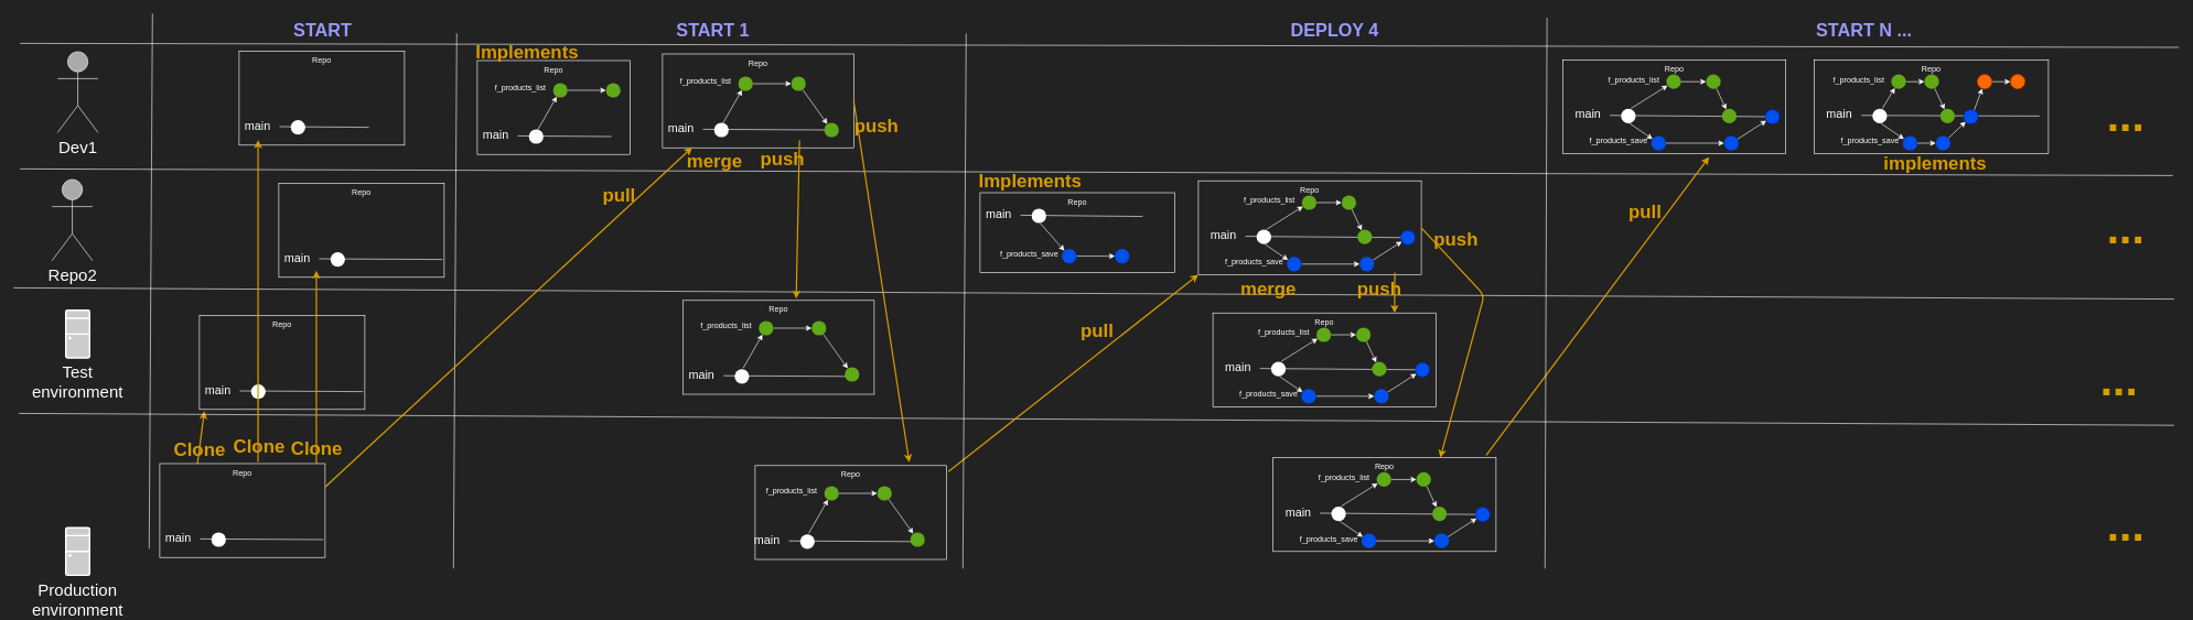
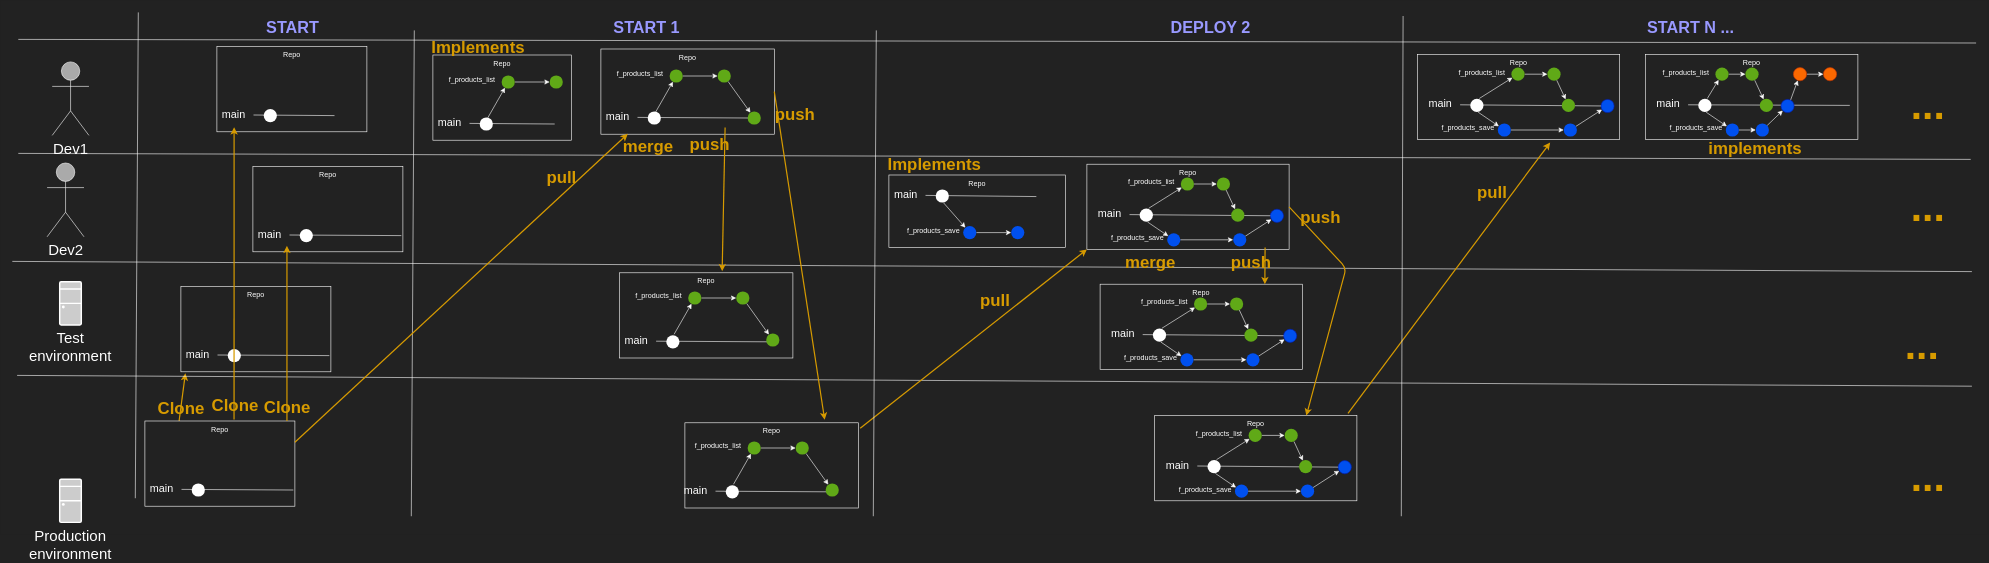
- <mxCell id="142" value="DEPLOY 4" style="text;align=center;verticalAlign=middle;rounded=0;fontFamily=Helvetica;fontSize=27;fontColor=#9999FF;labelBackgroundColor=none;fontStyle=1" vertex="1" parent="1"><mxGeometry x="1925" y="28" width="185" height="30" as="geometry" /></mxCell>
+ <mxCell id="142" value="DEPLOY 2" style="text;align=center;verticalAlign=middle;rounded=0;fontFamily=Helvetica;fontSize=27;fontColor=#9999FF;labelBackgroundColor=none;fontStyle=1" vertex="1" parent="1"><mxGeometry x="1925" y="28" width="185" height="30" as="geometry" /></mxCell>
- <mxCell id="15" value="Dev1" style="shape=umlActor;verticalLabelPosition=bottom;verticalAlign=top;html=1;outlineConnect=0;rounded=0;align=center;fontFamily=Helvetica;fontSize=25;fontColor=#FFFFFF;labelBackgroundColor=none;fillColor=#AAAAAA;strokeColor=#FFFFFF;" parent="1" vertex="1"><mxGeometry x="86.5" y="77.5" width="61.25" height="122.5" as="geometry" /></mxCell>
+ <mxCell id="15" value="Dev1" style="shape=umlActor;verticalLabelPosition=bottom;verticalAlign=top;html=1;outlineConnect=0;rounded=0;align=center;fontFamily=Helvetica;fontSize=25;fontColor=#FFFFFF;labelBackgroundColor=none;fillColor=#AAAAAA;strokeColor=#FFFFFF;" parent="1" vertex="1"><mxGeometry x="86.5" y="102.5" width="61.25" height="122.5" as="geometry" /></mxCell>
- <mxCell id="22" value="Repo2" style="shape=umlActor;verticalLabelPosition=bottom;verticalAlign=top;html=1;outlineConnect=0;rounded=0;align=center;fontFamily=Helvetica;fontSize=25;fontColor=#FFFFFF;labelBackgroundColor=none;fillColor=#AAAAAA;strokeColor=#FFFFFF;" parent="1" vertex="1"><mxGeometry x="78" y="271" width="61.5" height="123" as="geometry" /></mxCell>
+ <mxCell id="22" value="Dev2" style="shape=umlActor;verticalLabelPosition=bottom;verticalAlign=top;html=1;outlineConnect=0;rounded=0;align=center;fontFamily=Helvetica;fontSize=25;fontColor=#FFFFFF;labelBackgroundColor=none;fillColor=#AAAAAA;strokeColor=#FFFFFF;" parent="1" vertex="1"><mxGeometry x="78" y="271" width="61.5" height="123" as="geometry" /></mxCell>
